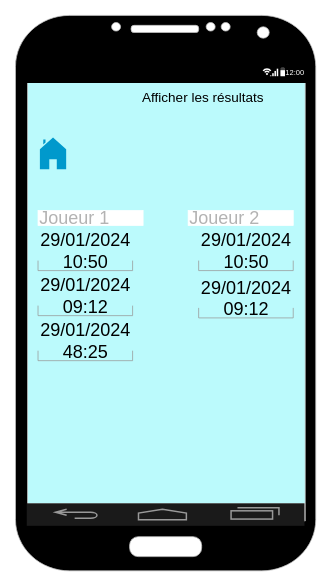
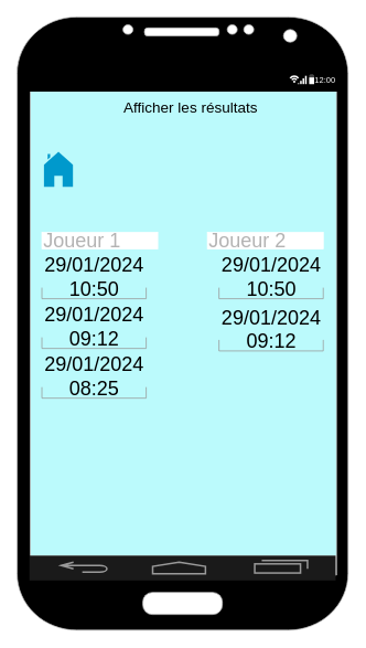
- <mxCell id="14" value="&lt;font style=&quot;font-size: 18px&quot;&gt;Afficher les résultats&lt;/font&gt;" style="text;html=1;strokeColor=none;fillColor=none;align=center;verticalAlign=middle;whiteSpace=wrap;rounded=0;" vertex="1" parent="1"><mxGeometry x="180" y="120" width="180" height="20" as="geometry" /></mxCell>
+ <mxCell id="14" value="&lt;font style=&quot;font-size: 18px&quot;&gt;Afficher les résultats&lt;/font&gt;" style="text;html=1;strokeColor=none;fillColor=none;align=center;verticalAlign=middle;whiteSpace=wrap;rounded=0;" vertex="1" parent="1"><mxGeometry x="140" y="120" width="180" height="20" as="geometry" /></mxCell>
- <mxCell id="13" value="&lt;br&gt;&lt;span style=&quot;color: rgb(0, 0, 0); font-family: Helvetica; font-size: 24px; font-style: normal; font-variant-ligatures: normal; font-variant-caps: normal; font-weight: 400; letter-spacing: normal; orphans: 2; text-align: center; text-indent: 0px; text-transform: none; widows: 2; word-spacing: 0px; -webkit-text-stroke-width: 0px; text-decoration-thickness: initial; text-decoration-style: initial; text-decoration-color: initial; float: none; display: inline !important;&quot;&gt;29/01/2024 &lt;br&gt;48:25&lt;br&gt;&lt;/span&gt;" style="strokeWidth=1;html=1;shadow=0;dashed=0;shape=mxgraph.android.textfield;align=center;strokeColor=#999999;pointerEvents=1;fontSize=24;" parent="1" vertex="1"><mxGeometry x="50" y="400" width="126" height="80" as="geometry" /></mxCell>
+ <mxCell id="13" value="&lt;br&gt;&lt;span style=&quot;color: rgb(0, 0, 0); font-family: Helvetica; font-size: 24px; font-style: normal; font-variant-ligatures: normal; font-variant-caps: normal; font-weight: 400; letter-spacing: normal; orphans: 2; text-align: center; text-indent: 0px; text-transform: none; widows: 2; word-spacing: 0px; -webkit-text-stroke-width: 0px; text-decoration-thickness: initial; text-decoration-style: initial; text-decoration-color: initial; float: none; display: inline !important;&quot;&gt;29/01/2024 &lt;br&gt;08:25&lt;br&gt;&lt;/span&gt;" style="strokeWidth=1;html=1;shadow=0;dashed=0;shape=mxgraph.android.textfield;align=center;strokeColor=#999999;pointerEvents=1;fontSize=24;" parent="1" vertex="1"><mxGeometry x="50" y="400" width="126" height="80" as="geometry" /></mxCell>
